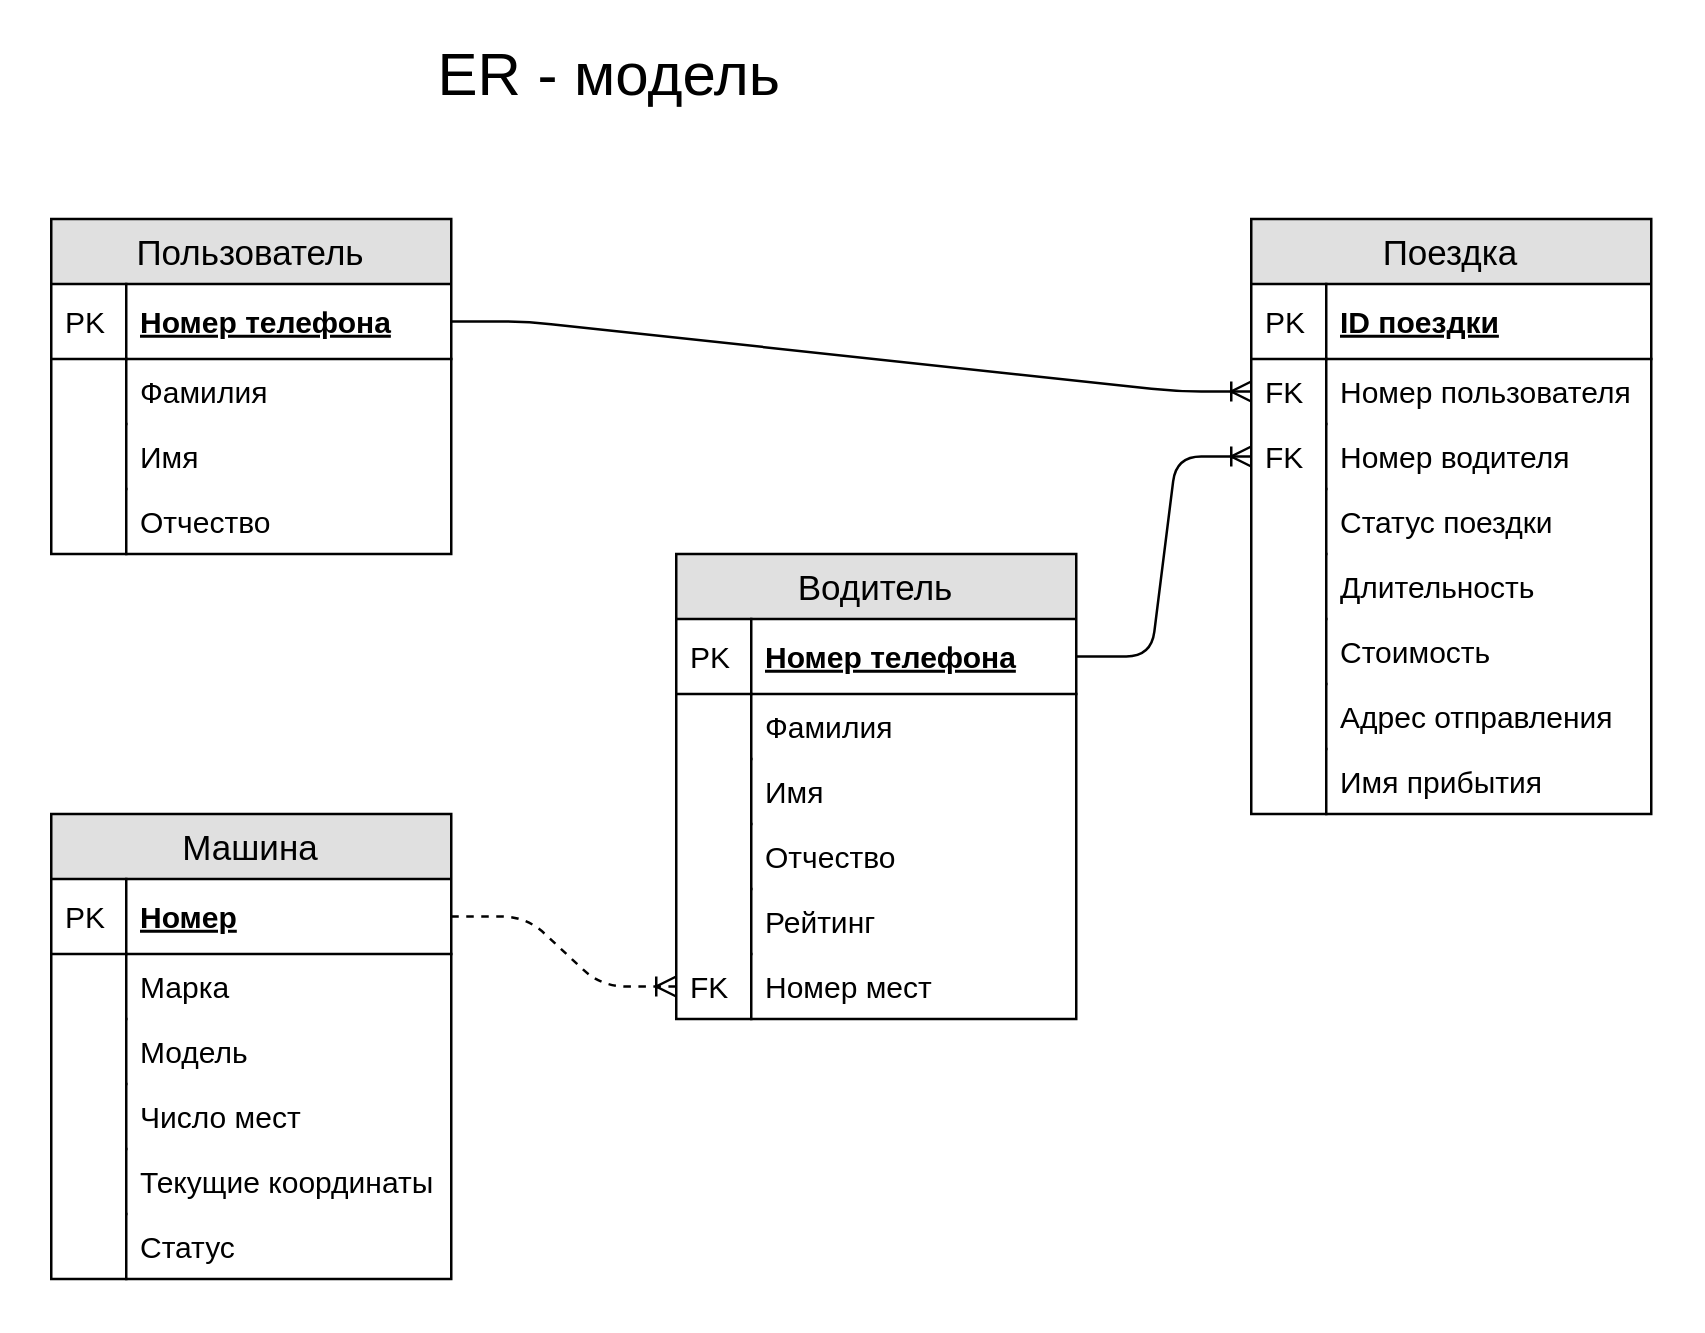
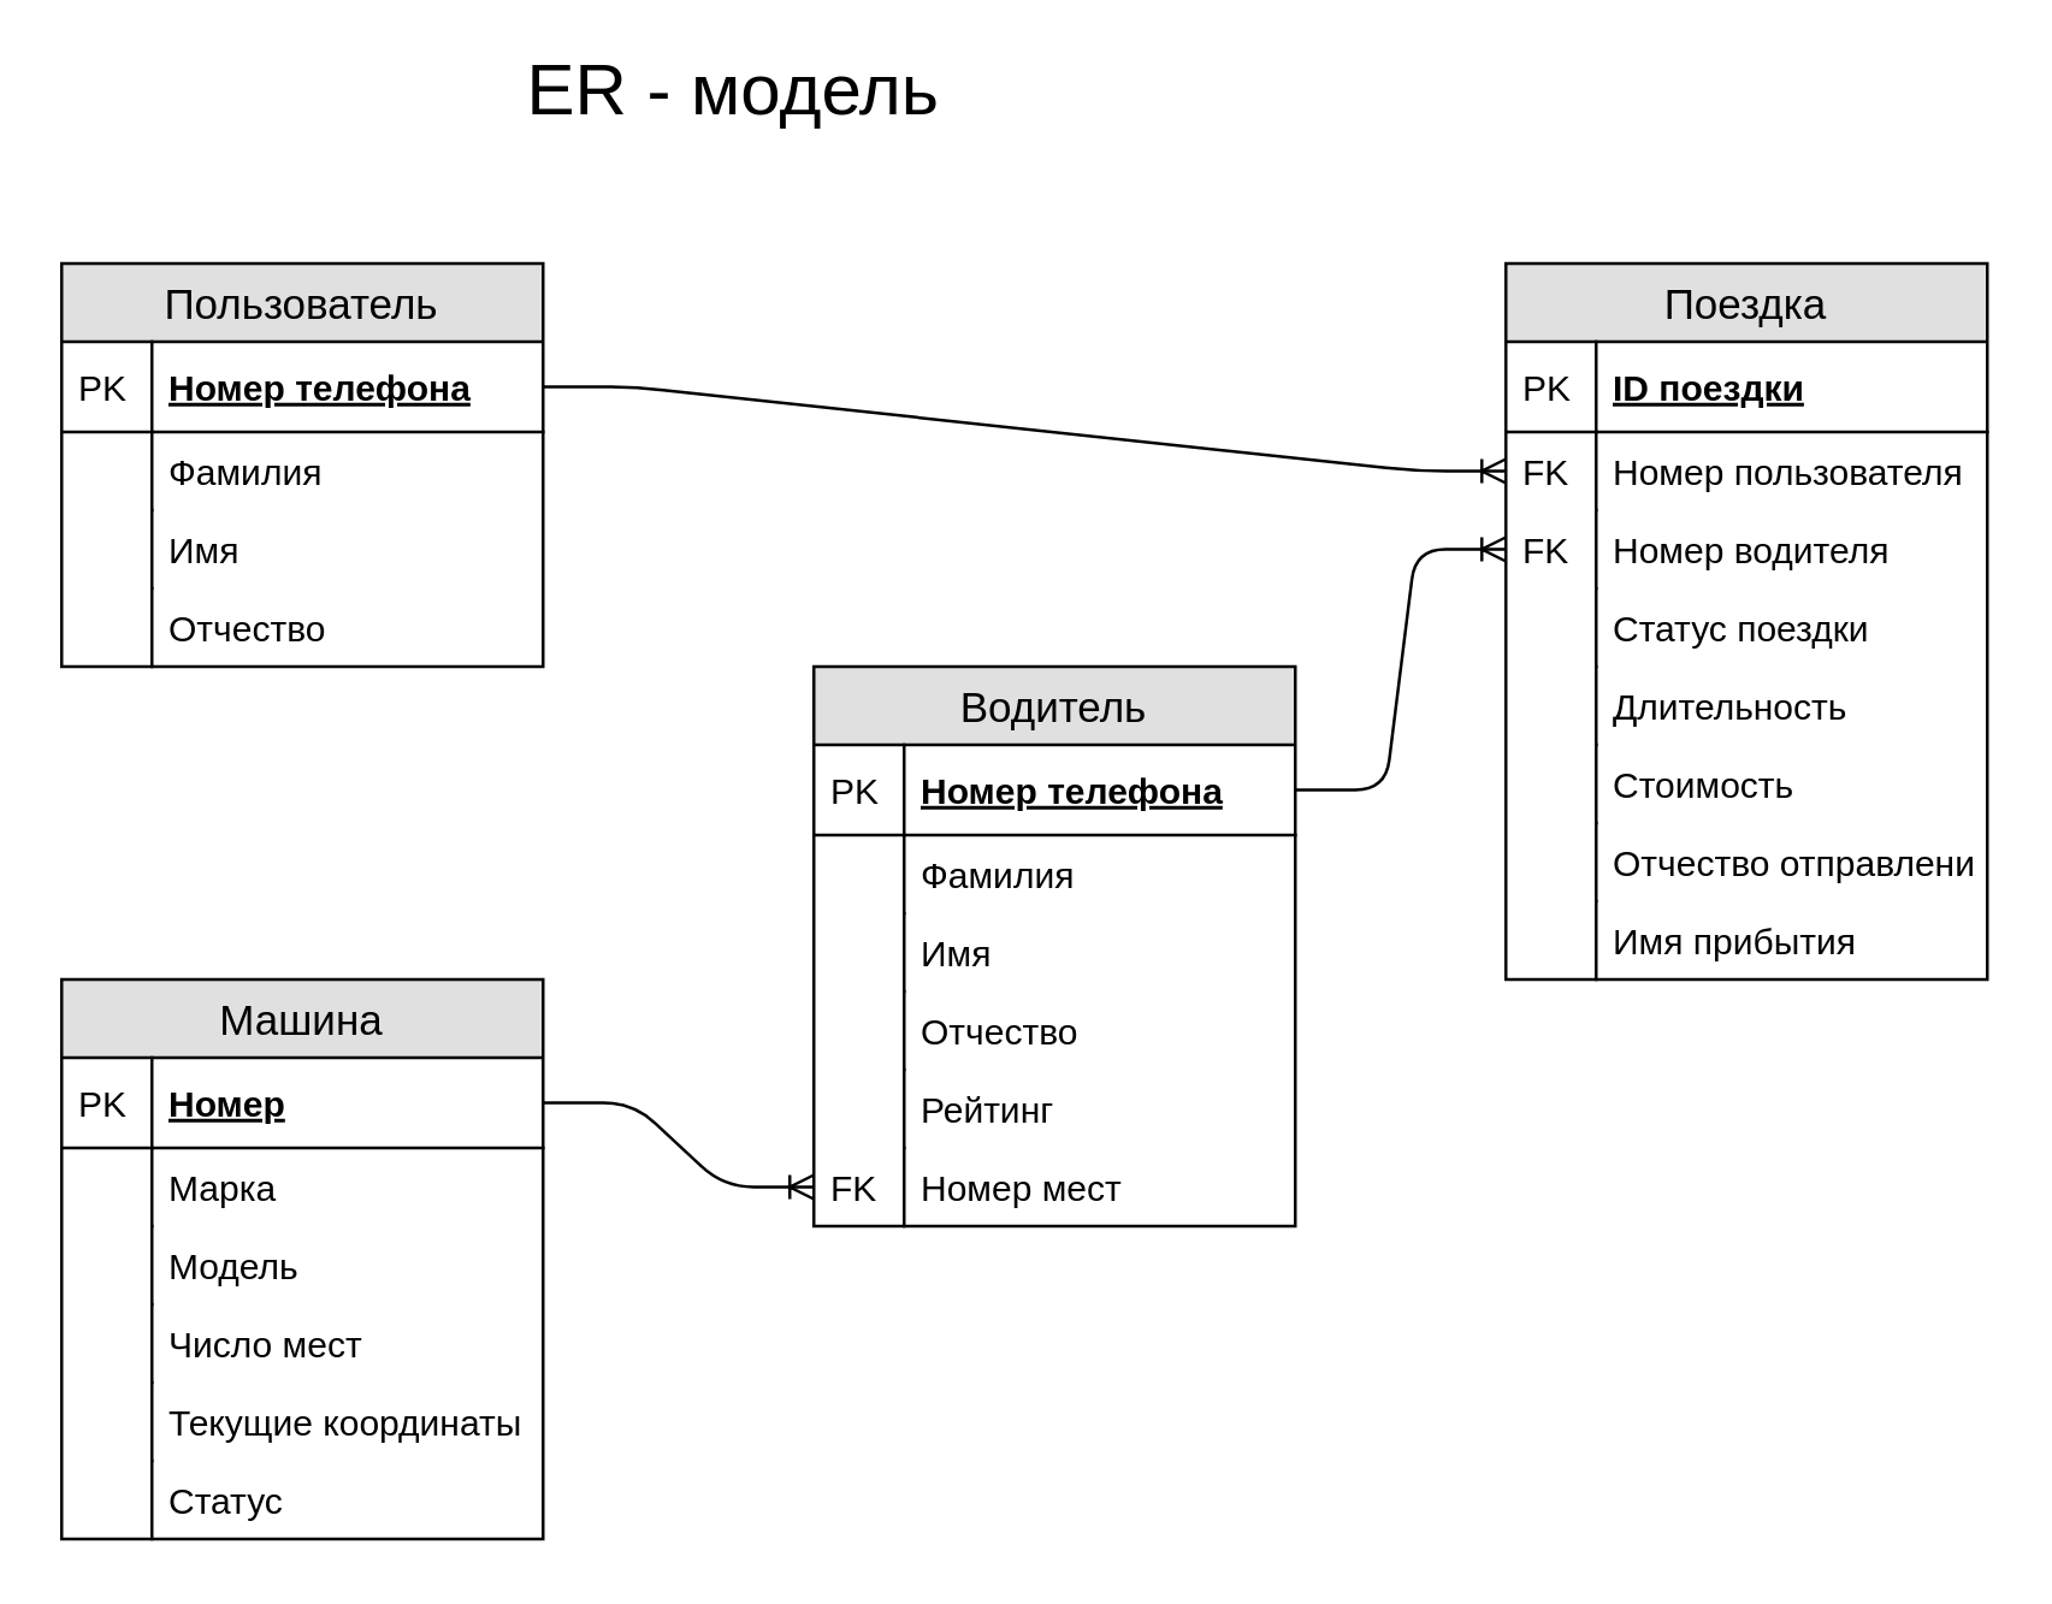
- <mxCell id="38" value="Адрес отправления" style="shape=partialRectangle;top=0;left=0;right=0;bottom=0;align=left;verticalAlign=top;fillColor=none;spacingLeft=34;spacingRight=4;overflow=hidden;rotatable=0;points=[[0,0.5],[1,0.5]];portConstraint=eastwest;dropTarget=0;fontSize=12;" parent="25" vertex="1"><mxGeometry y="186" width="160" height="26" as="geometry" /></mxCell>
+ <mxCell id="38" value="Отчество отправления" style="shape=partialRectangle;top=0;left=0;right=0;bottom=0;align=left;verticalAlign=top;fillColor=none;spacingLeft=34;spacingRight=4;overflow=hidden;rotatable=0;points=[[0,0.5],[1,0.5]];portConstraint=eastwest;dropTarget=0;fontSize=12;" parent="25" vertex="1"><mxGeometry y="186" width="160" height="26" as="geometry" /></mxCell>
- <mxCell id="57" value="" style="edgeStyle=entityRelationEdgeStyle;fontSize=12;html=1;endArrow=ERoneToMany;entryX=0;entryY=0.5;entryDx=0;entryDy=0;exitX=1;exitY=0.5;exitDx=0;exitDy=0;dashed=1;" edge="1" parent="1" source="13" target="53"><mxGeometry width="100" height="100" relative="1" as="geometry"><mxPoint x="430" y="470" as="sourcePoint" /><mxPoint x="530" y="370" as="targetPoint" /></mxGeometry></mxCell>
+ <mxCell id="57" value="" style="edgeStyle=entityRelationEdgeStyle;fontSize=12;html=1;endArrow=ERoneToMany;entryX=0;entryY=0.5;entryDx=0;entryDy=0;exitX=1;exitY=0.5;exitDx=0;exitDy=0;" edge="1" parent="1" source="13" target="53"><mxGeometry width="100" height="100" relative="1" as="geometry"><mxPoint x="430" y="470" as="sourcePoint" /><mxPoint x="530" y="370" as="targetPoint" /></mxGeometry></mxCell>
